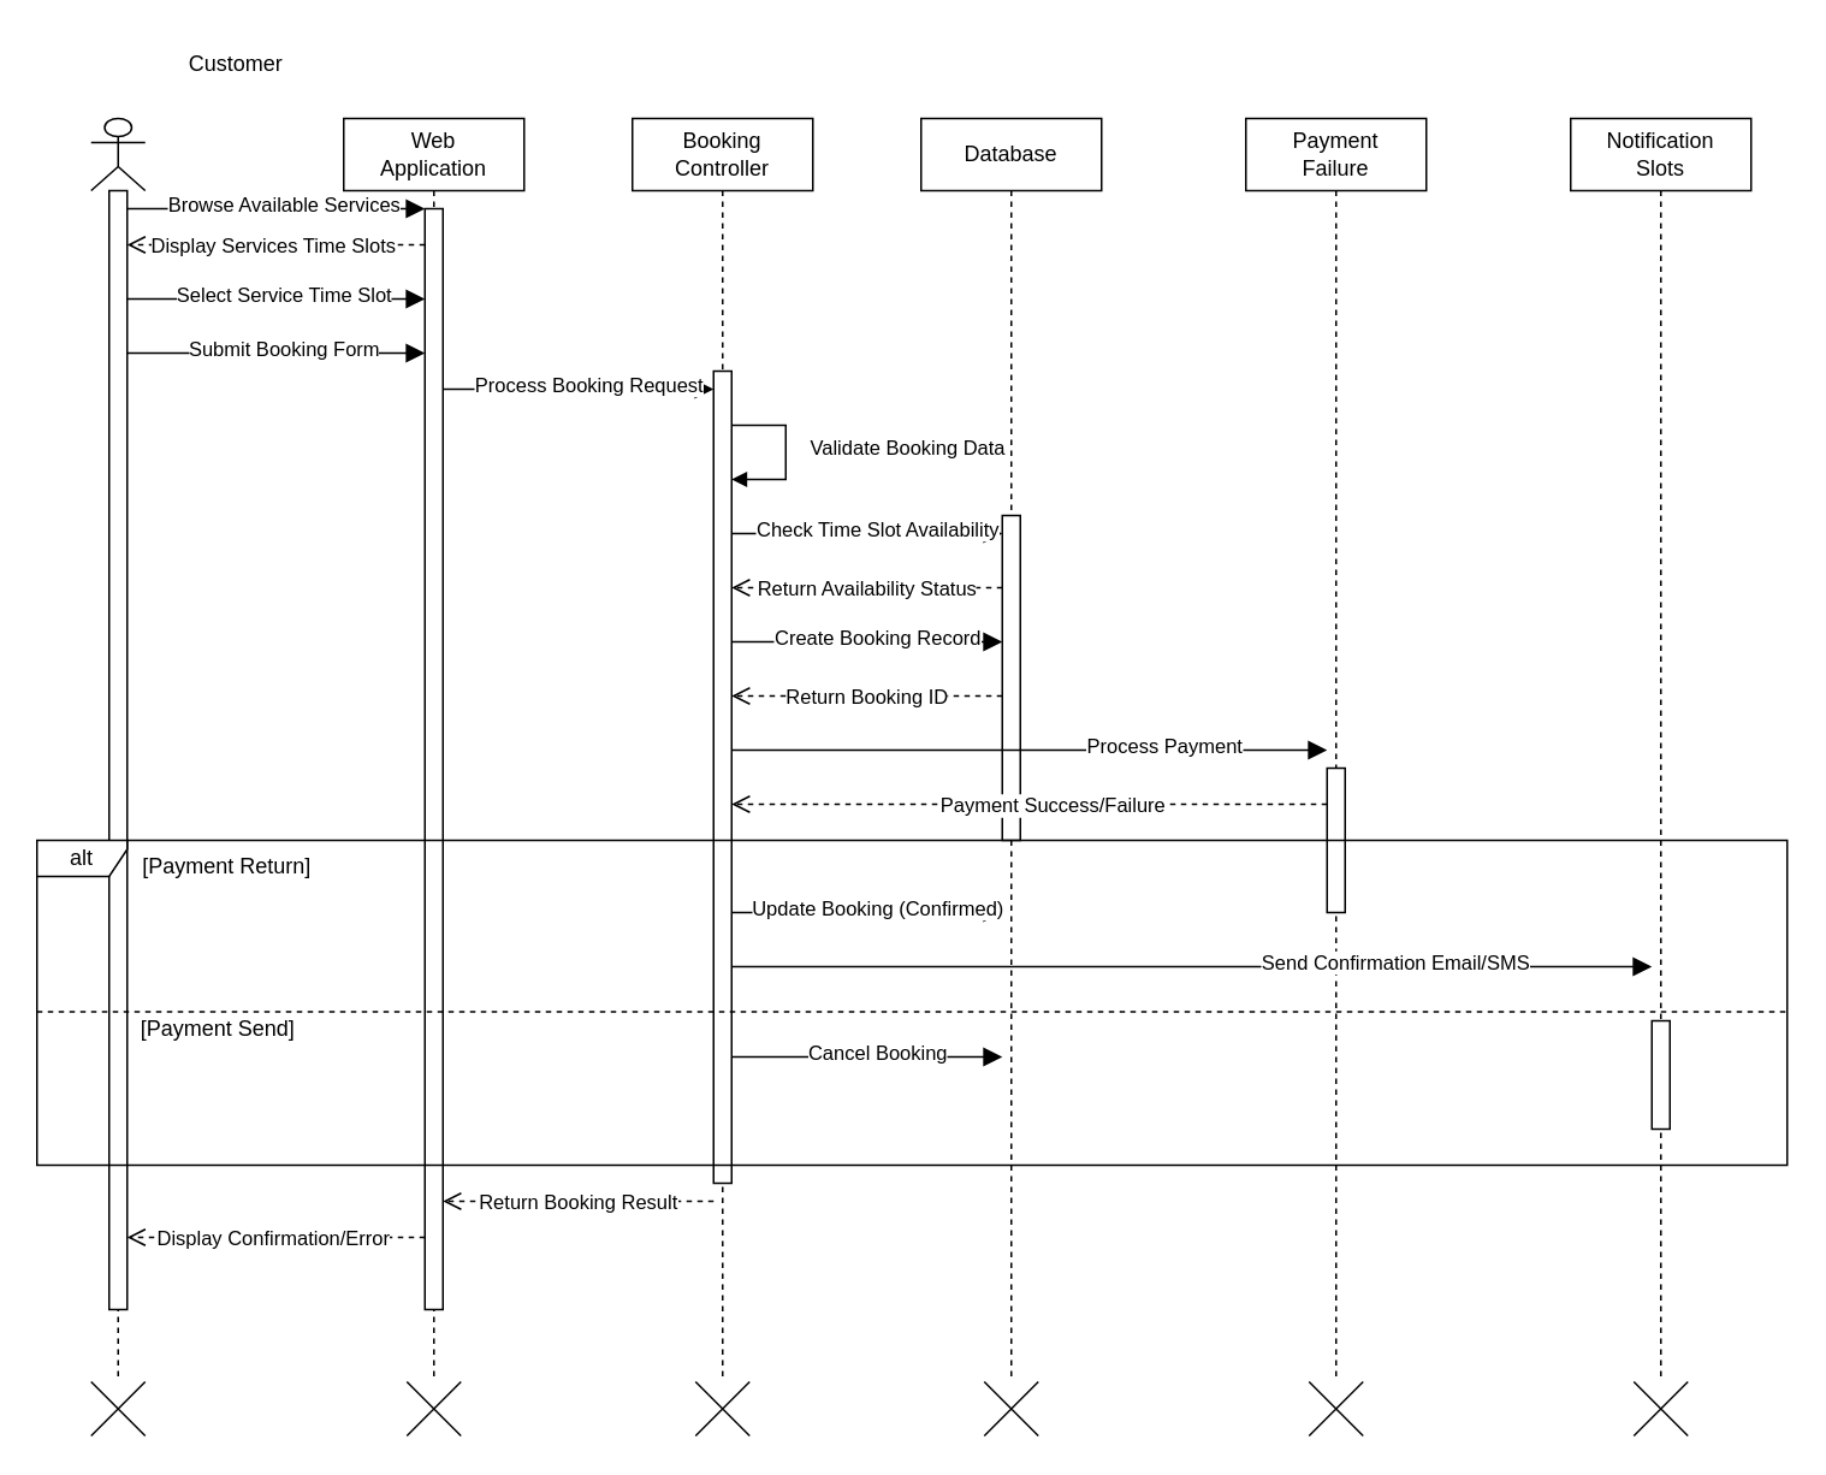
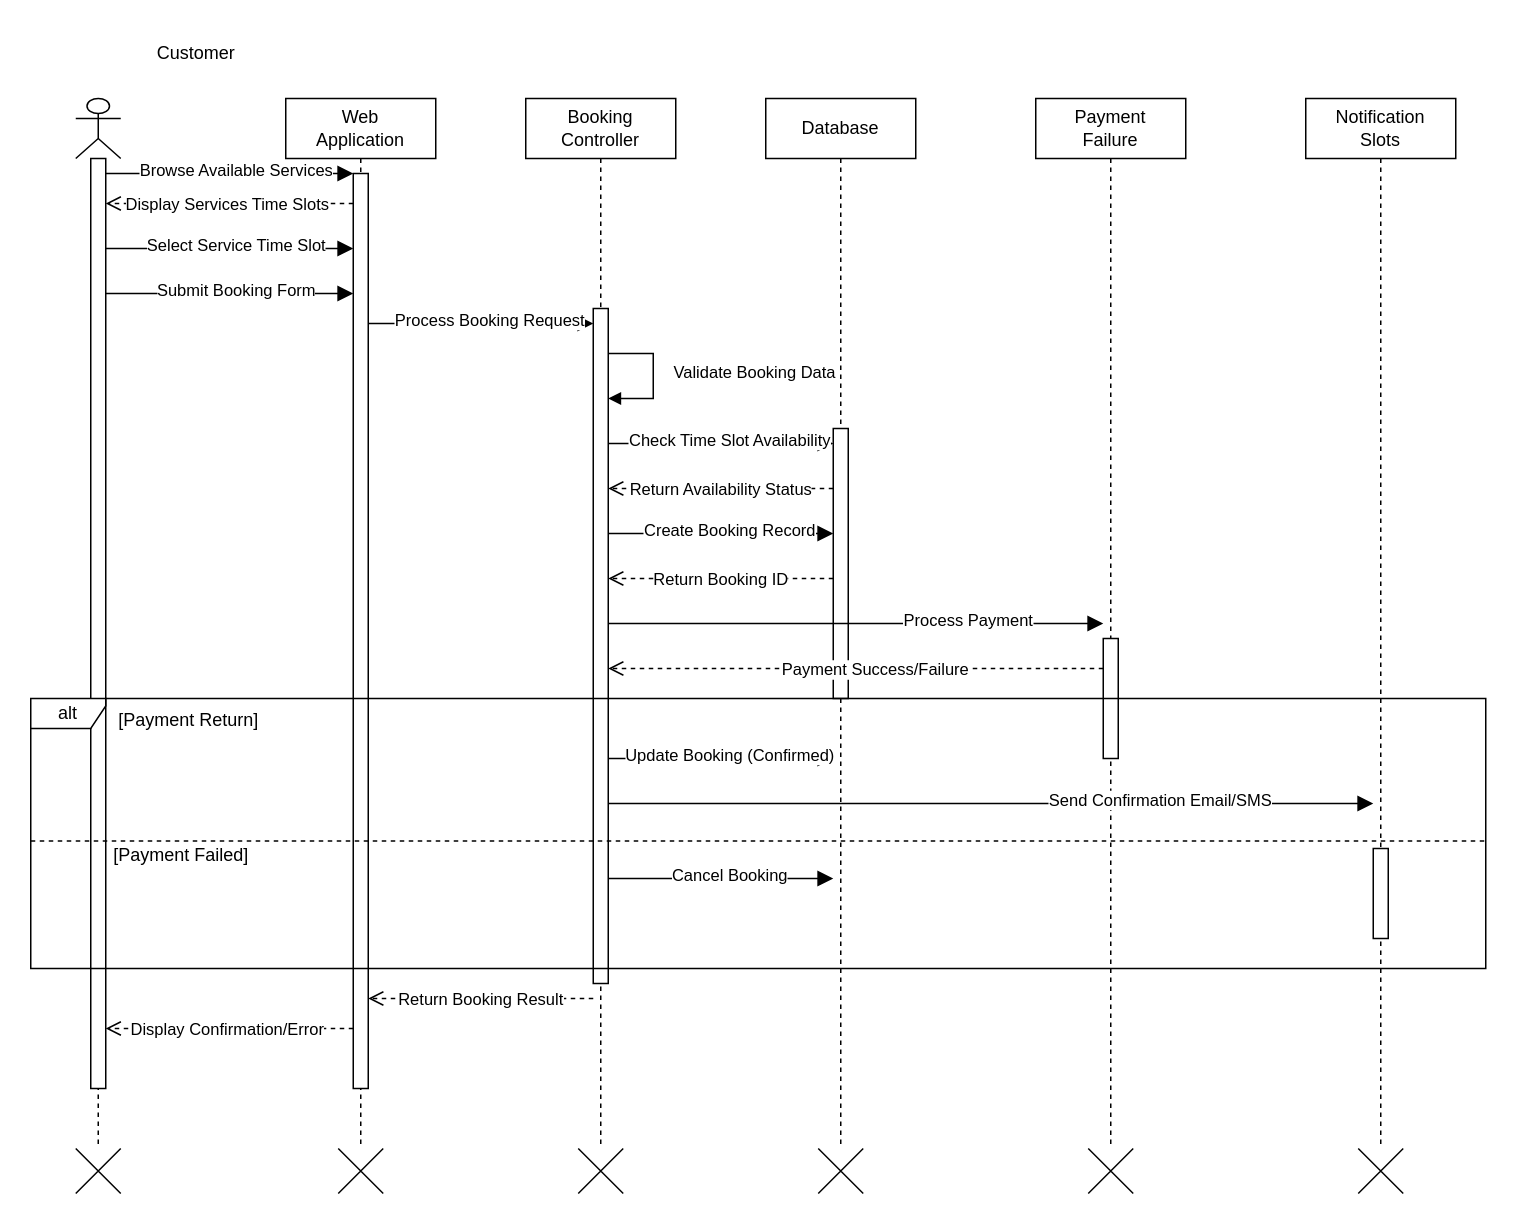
- <mxCell id="41" value="[Payment Send]" style="text;html=1;align=center;verticalAlign=middle;resizable=0;points=[];autosize=1;strokeColor=none;fillColor=none;" parent="38" vertex="1"><mxGeometry x="50" y="90" width="100" height="30" as="geometry" /></mxCell>
+ <mxCell id="41" value="[Payment Failed]" style="text;html=1;align=center;verticalAlign=middle;resizable=0;points=[];autosize=1;strokeColor=none;fillColor=none;" parent="38" vertex="1"><mxGeometry x="50" y="90" width="100" height="30" as="geometry" /></mxCell>
